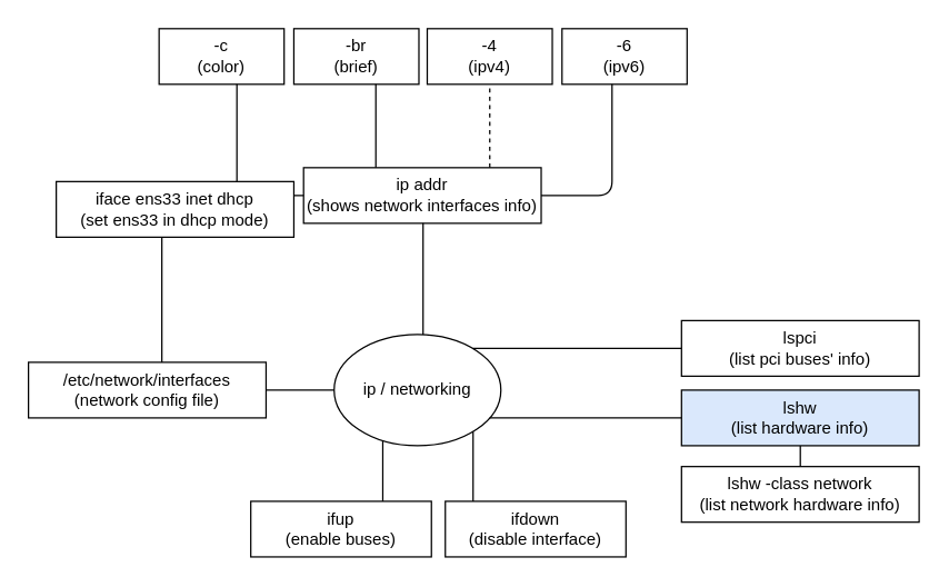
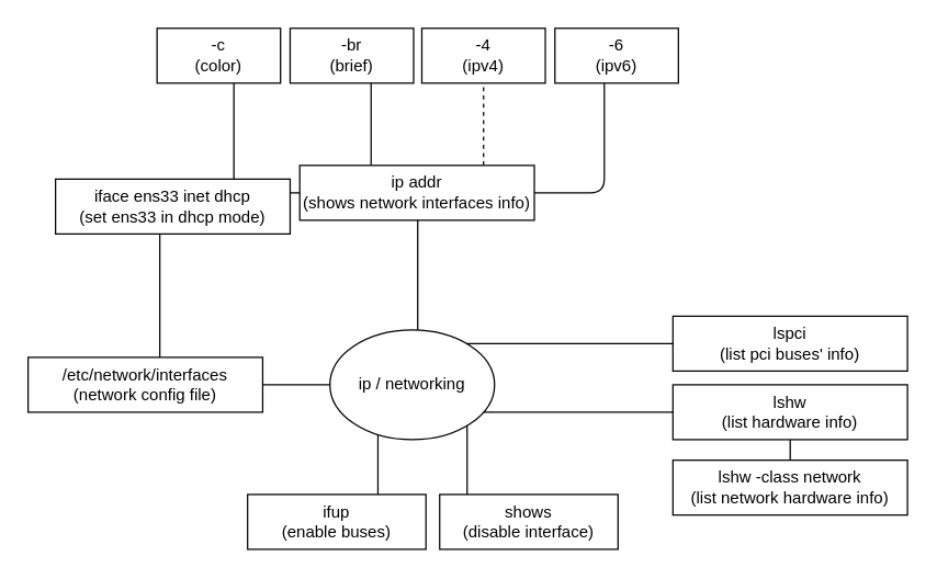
- <mxCell id="14" value="lshw&lt;br&gt;(list hardware info)" style="rounded=0;whiteSpace=wrap;html=1;fillColor=#dae8fc;" vertex="1" parent="1"><mxGeometry x="490" y="280" width="171" height="40" as="geometry" /></mxCell>
+ <mxCell id="14" value="lshw&lt;br&gt;(list hardware info)" style="rounded=0;whiteSpace=wrap;html=1;" vertex="1" parent="1"><mxGeometry x="490" y="280" width="171" height="40" as="geometry" /></mxCell>
- <mxCell id="24" value="ifdown&lt;br&gt;(disable interface)" style="rounded=0;whiteSpace=wrap;html=1;" vertex="1" parent="1"><mxGeometry x="320" y="360" width="130" height="40" as="geometry" /></mxCell>
+ <mxCell id="24" value="shows&lt;br&gt;(disable interface)" style="rounded=0;whiteSpace=wrap;html=1;" vertex="1" parent="1"><mxGeometry x="320" y="360" width="130" height="40" as="geometry" /></mxCell>
